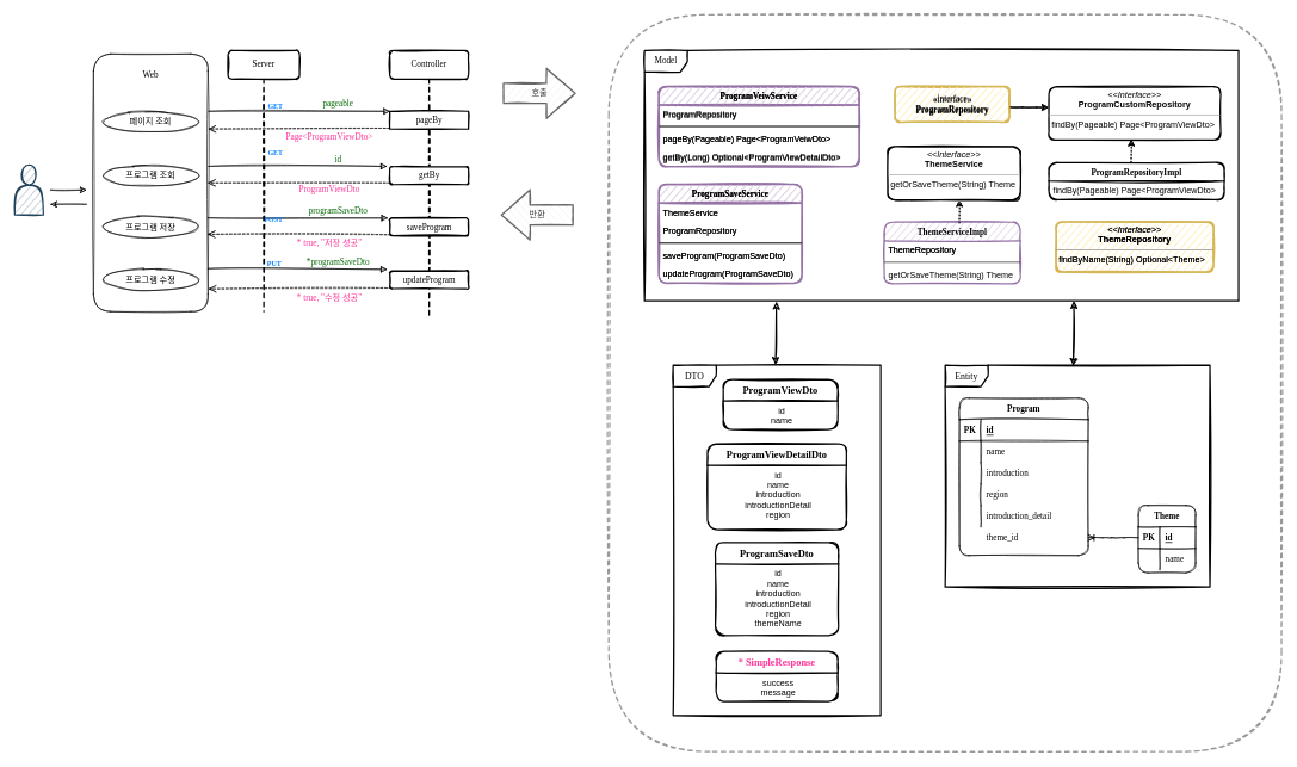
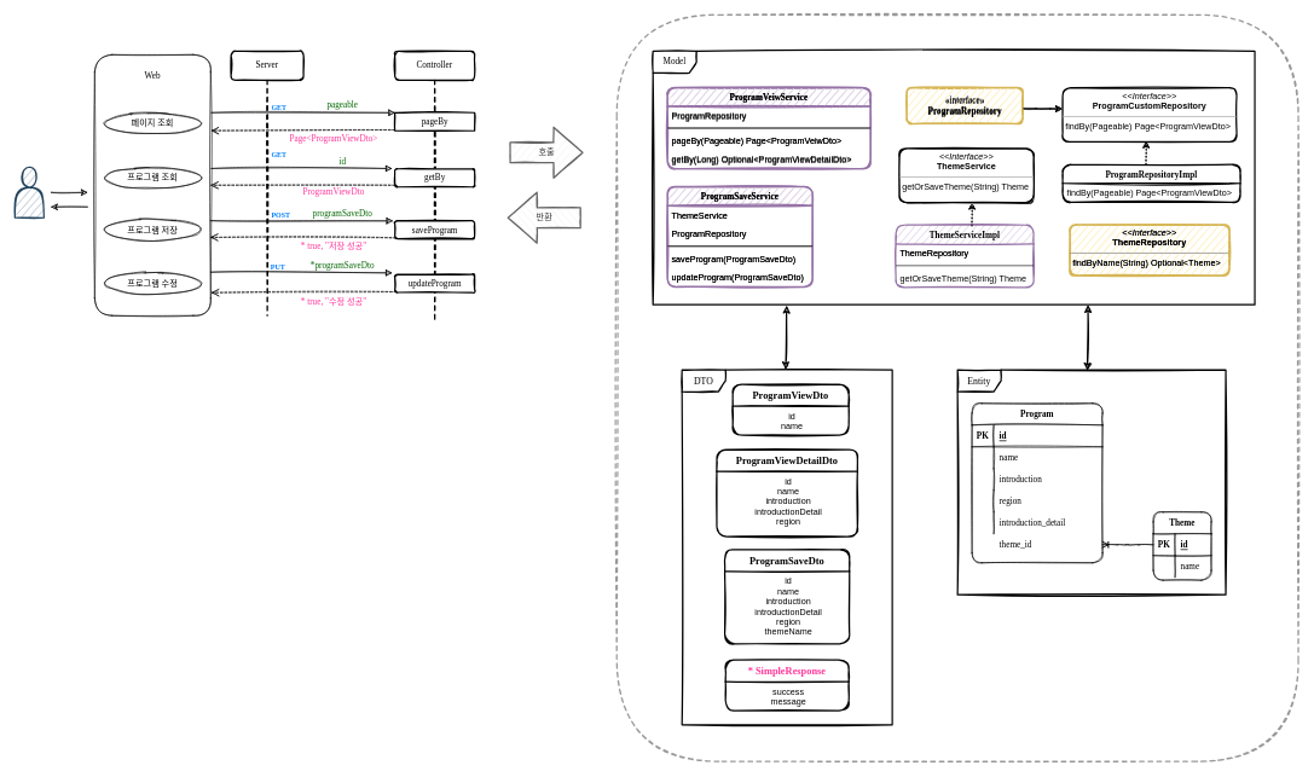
- <mxCell id="36" value="호출" style="html=1;shadow=0;dashed=0;align=center;verticalAlign=middle;shape=mxgraph.arrows2.arrow;dy=0.6;dx=40;notch=0;rounded=1;sketch=1;fontFamily=Lucida Console;fontSize=12;strokeColor=#666666;strokeWidth=2;fillColor=#f5f5f5;fontColor=#333333;" vertex="1" parent="1"><mxGeometry x="703" y="95" width="100" height="70" as="geometry" /></mxCell>
+ <mxCell id="36" value="호출" style="html=1;shadow=0;dashed=0;align=center;verticalAlign=middle;shape=mxgraph.arrows2.arrow;dy=0.6;dx=40;notch=0;rounded=1;sketch=1;fontFamily=Lucida Console;fontSize=12;strokeColor=#666666;strokeWidth=2;fillColor=#f5f5f5;fontColor=#333333;" vertex="1" parent="1"><mxGeometry x="703" y="175" width="100" height="70" as="geometry" /></mxCell>
- <mxCell id="25" value="POST" style="text;strokeColor=none;fillColor=none;spacingLeft=4;spacingRight=4;overflow=hidden;rotatable=0;points=[[0,0.5],[1,0.5]];portConstraint=eastwest;fontSize=10;rounded=1;sketch=1;fontFamily=Lucida Console;fontStyle=1;fontColor=#007FFF;" vertex="1" parent="1"><mxGeometry x="363" y="294" width="40" height="20" as="geometry" /></mxCell>
+ <mxCell id="25" value="POST" style="text;strokeColor=none;fillColor=none;spacingLeft=4;spacingRight=4;overflow=hidden;rotatable=0;points=[[0,0.5],[1,0.5]];portConstraint=eastwest;fontSize=10;rounded=1;sketch=1;fontFamily=Lucida Console;fontStyle=1;fontColor=#007FFF;" vertex="1" parent="1"><mxGeometry x="368" y="284" width="40" height="20" as="geometry" /></mxCell>
